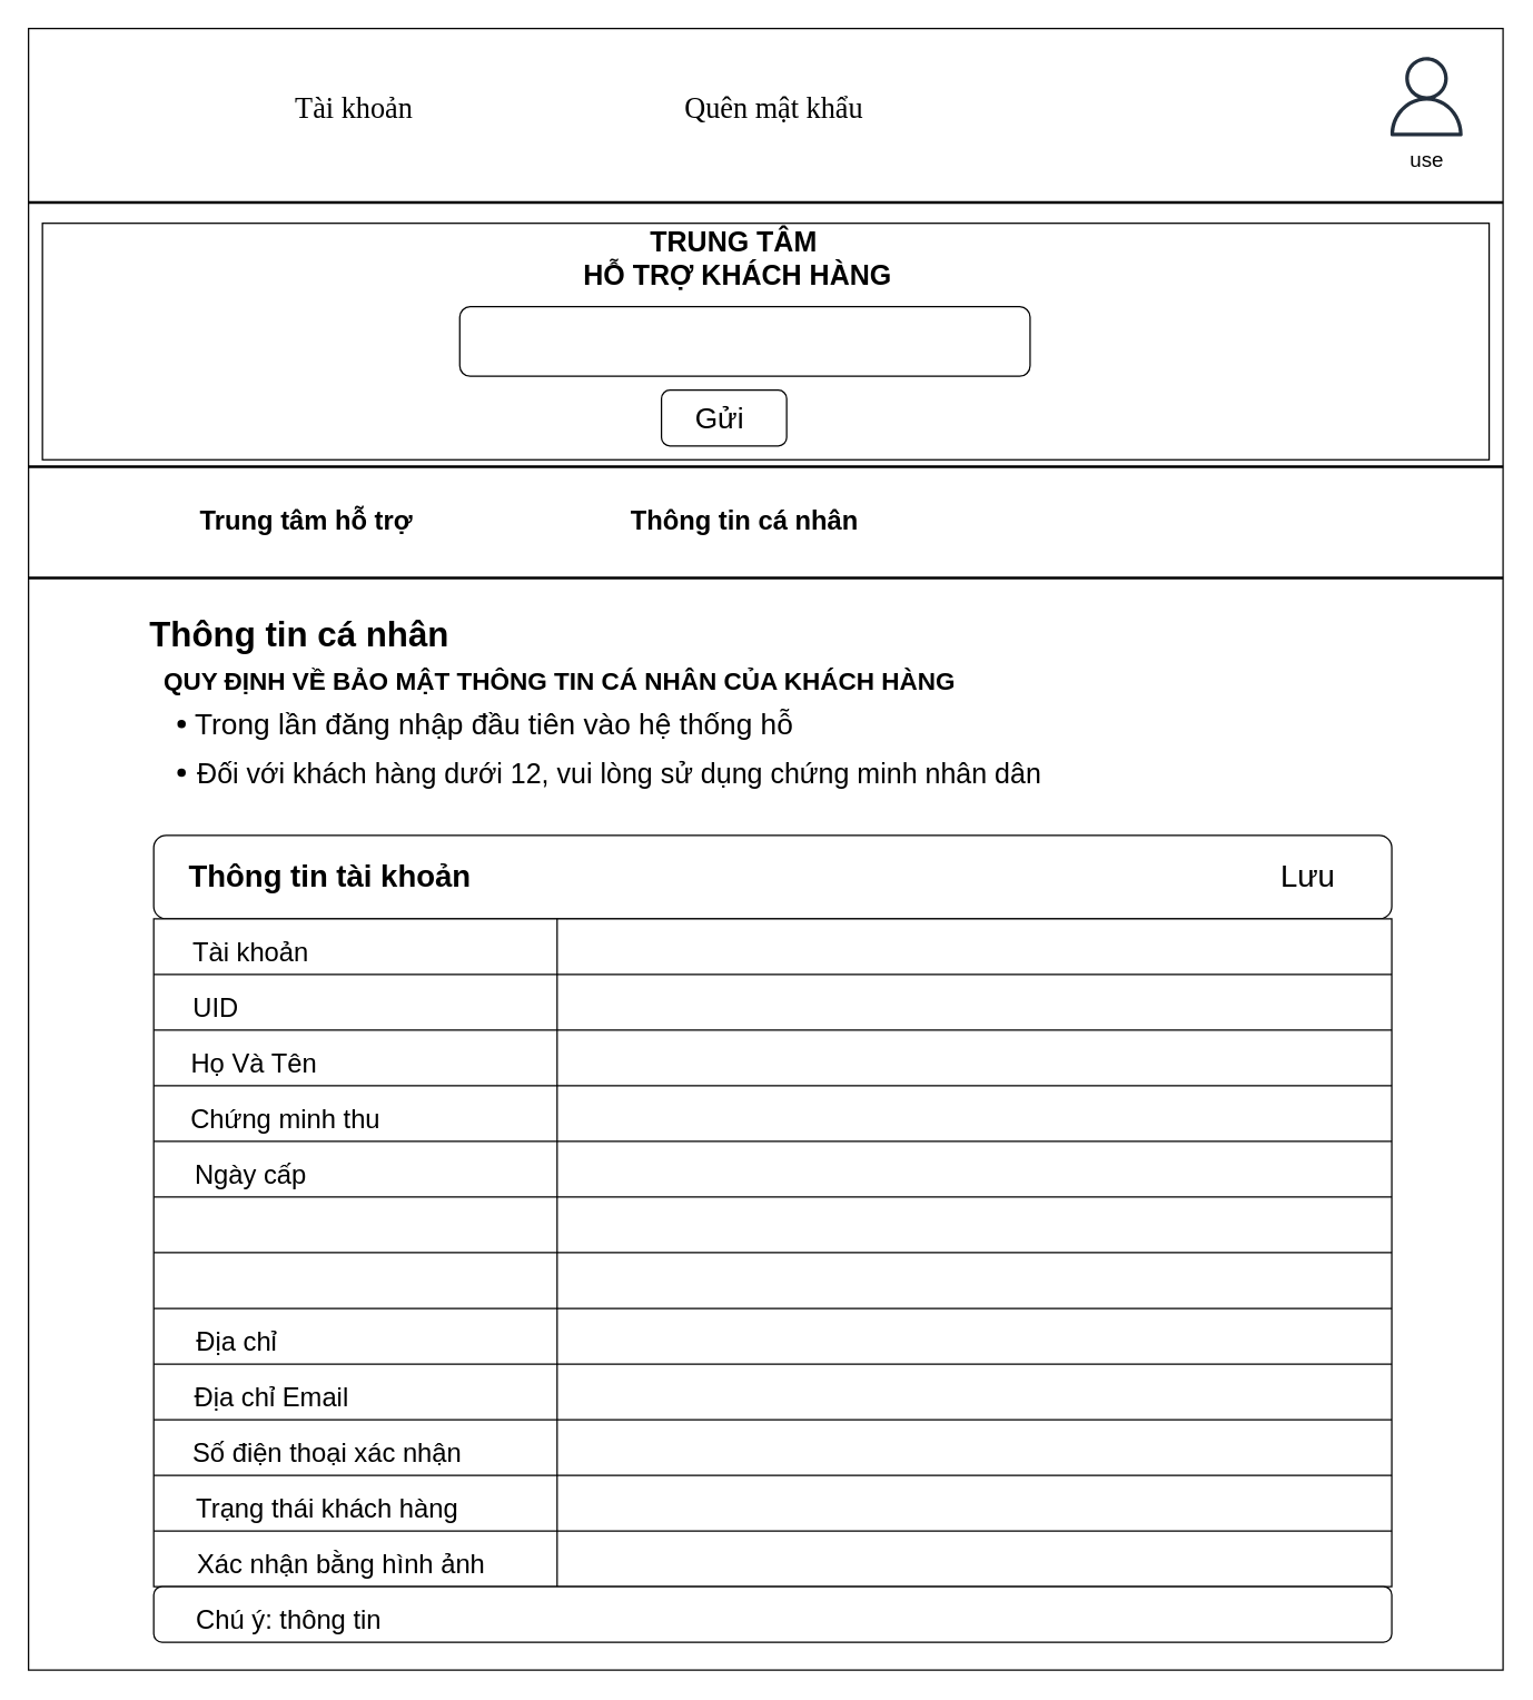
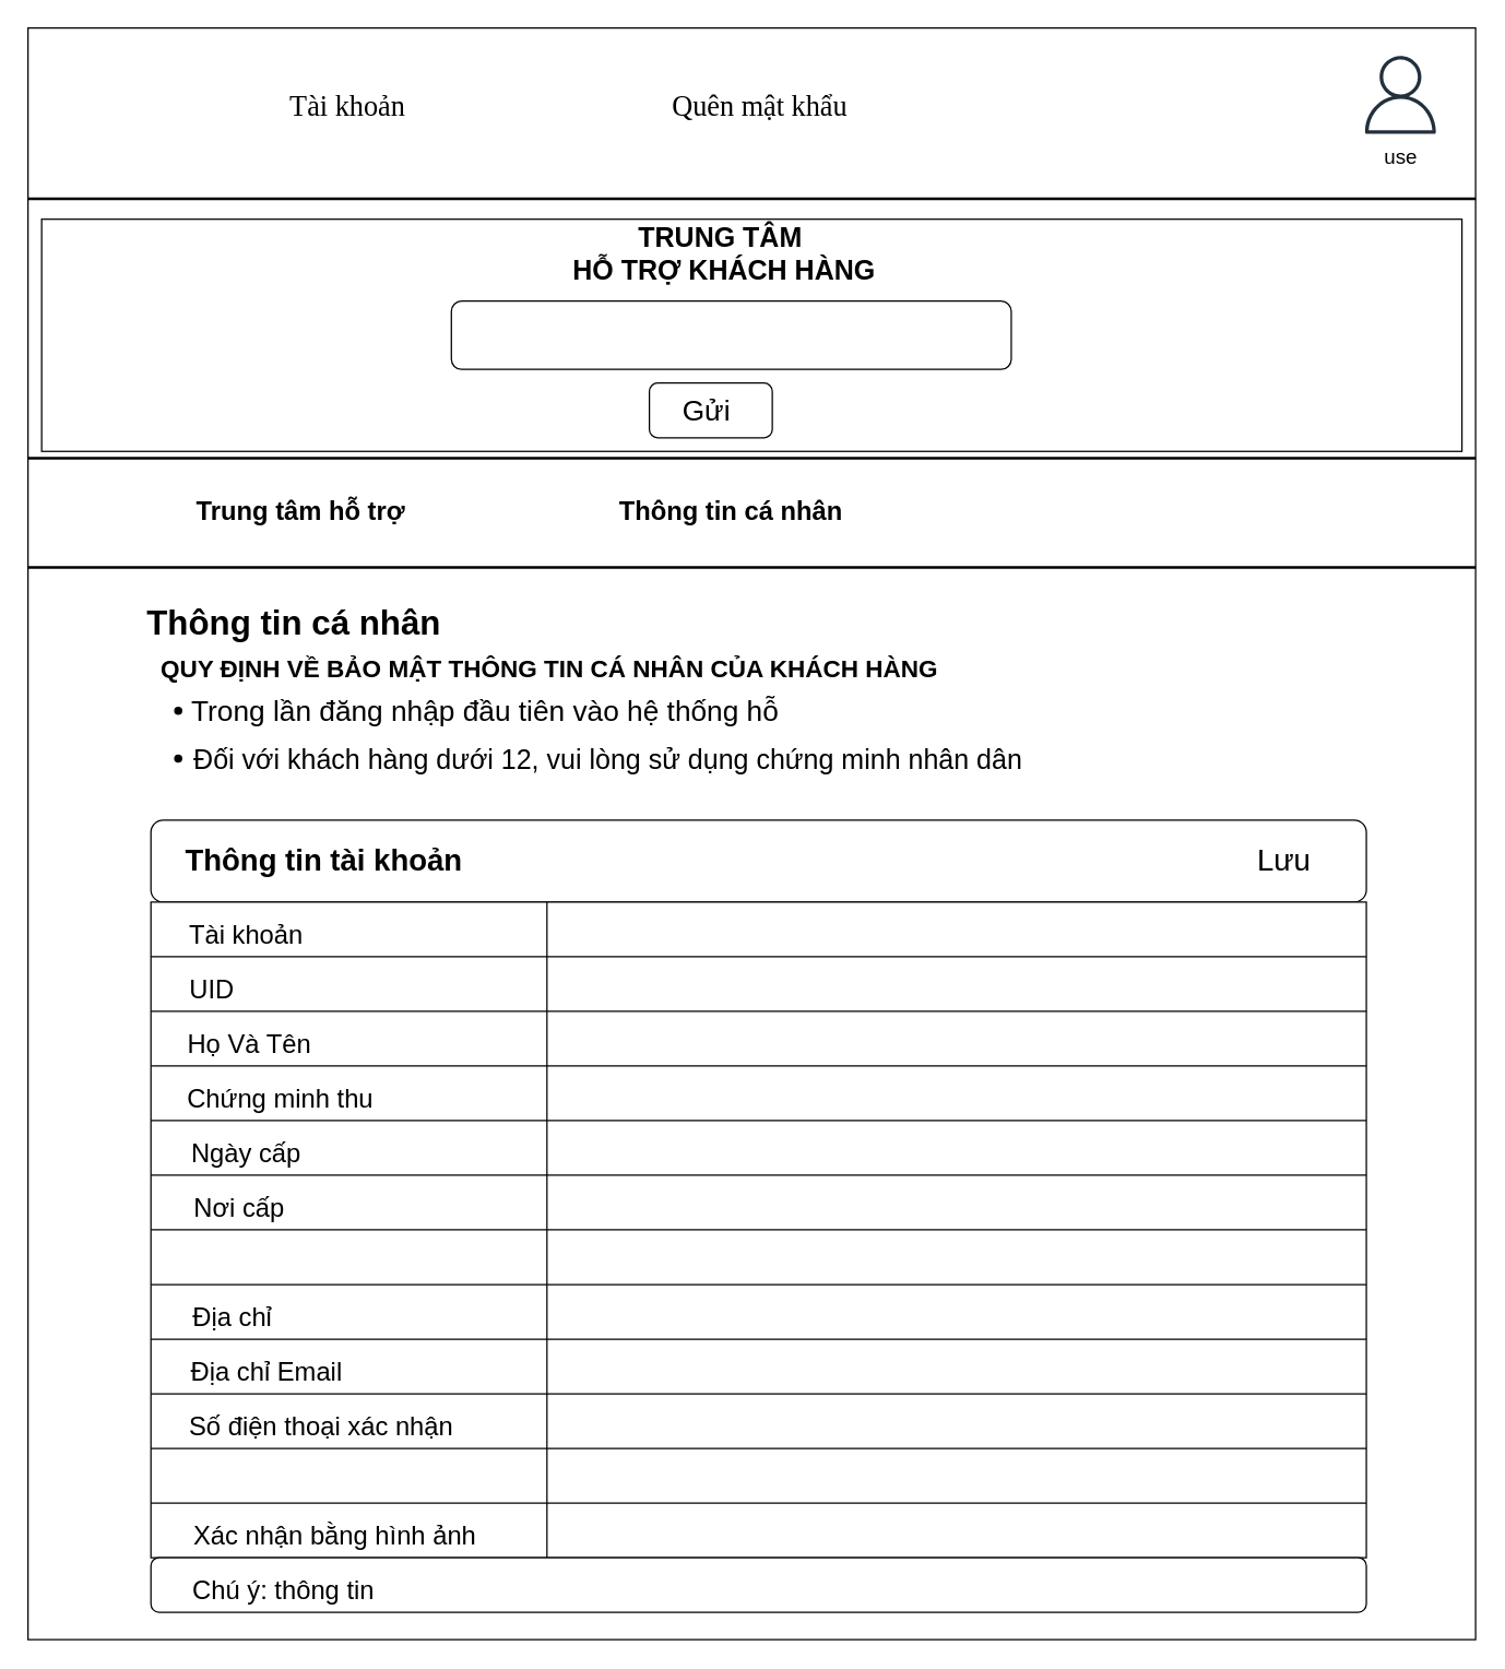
+ <mxCell id="68" value="&lt;font style=&quot;font-size: 19px;&quot;&gt;Nơi cấp&lt;/font&gt;" style="text;strokeColor=none;align=center;fillColor=none;html=1;verticalAlign=middle;whiteSpace=wrap;rounded=0;" parent="1" vertex="1"><mxGeometry x="110" y="870" width="130" height="30" as="geometry" /></mxCell>
- <mxCell id="72" value="&lt;font style=&quot;font-size: 19px;&quot;&gt;Trạng thái khách hàng&lt;/font&gt;" style="text;strokeColor=none;align=center;fillColor=none;html=1;verticalAlign=middle;whiteSpace=wrap;rounded=0;" parent="1" vertex="1"><mxGeometry x="130" y="1070" width="210" height="30" as="geometry" /></mxCell>
